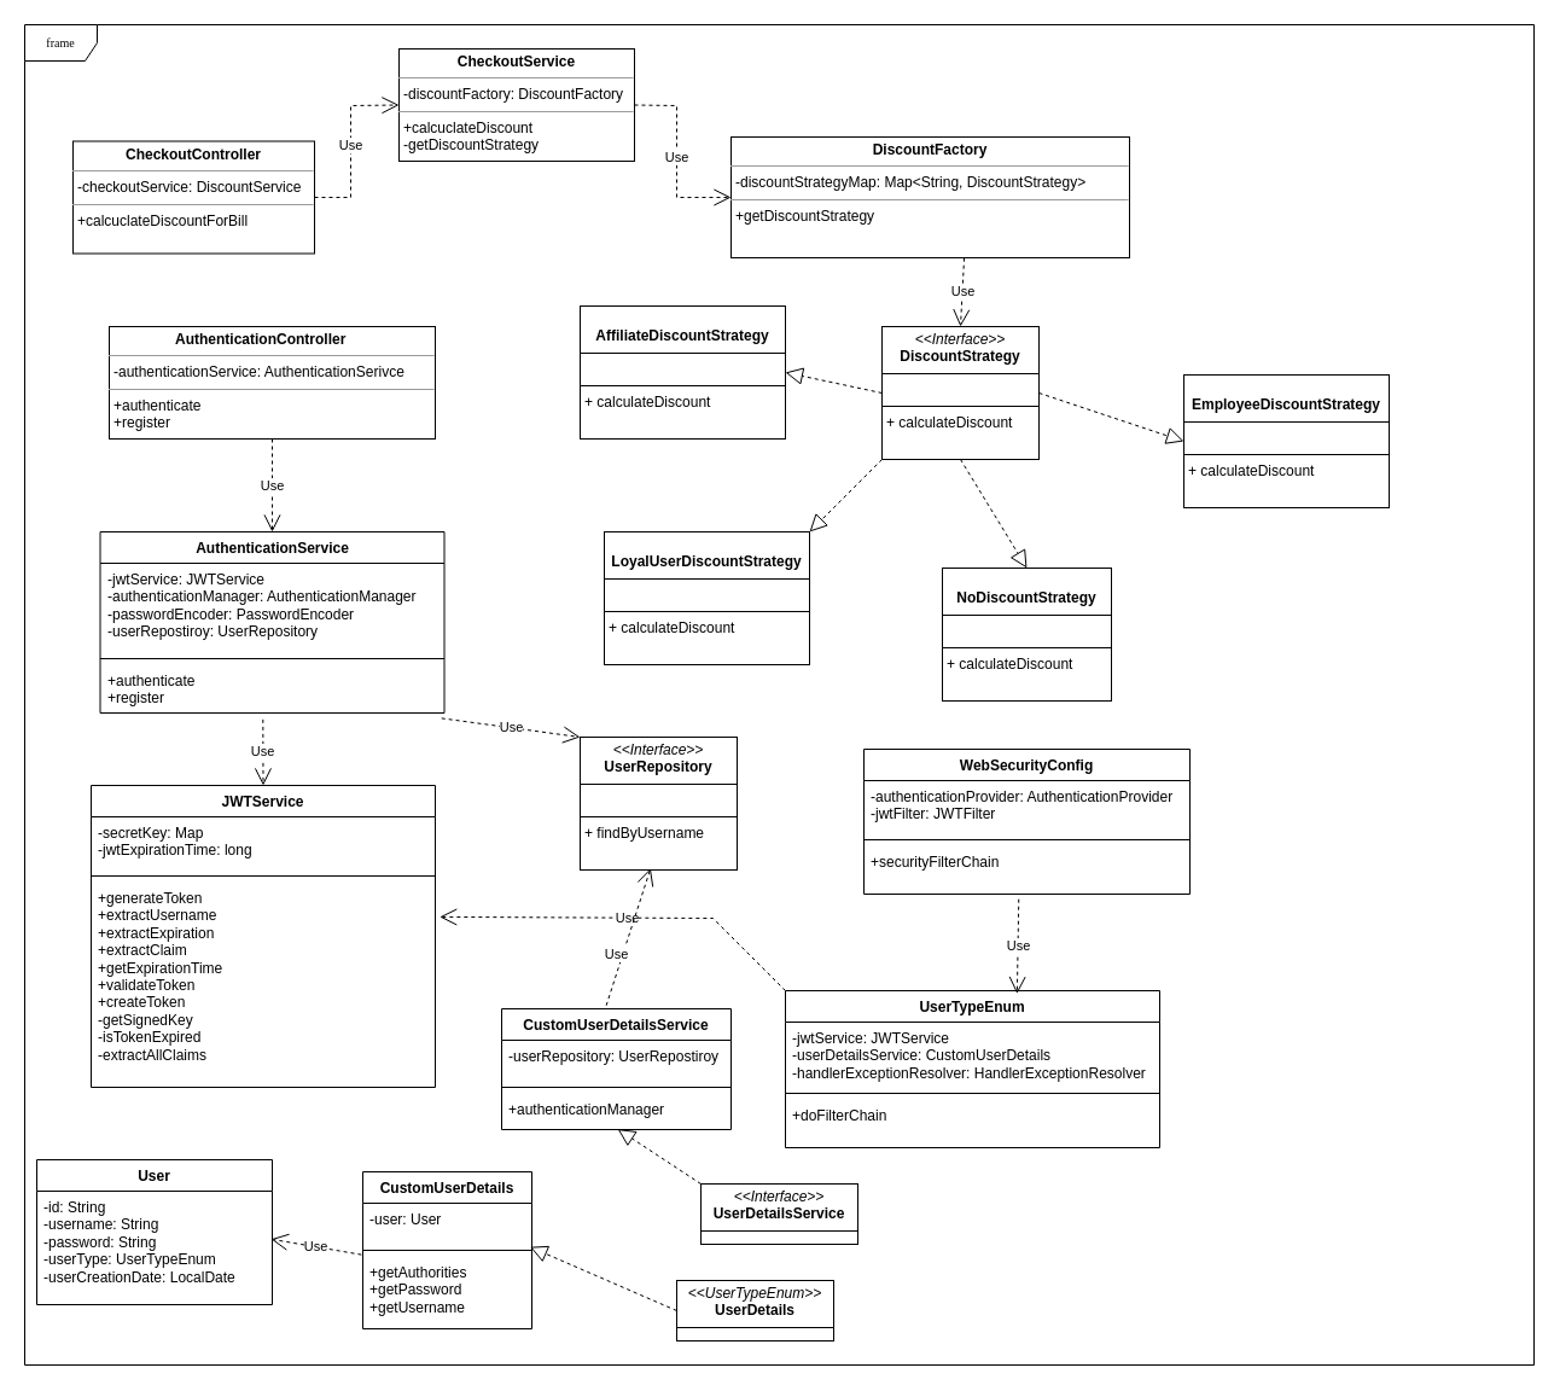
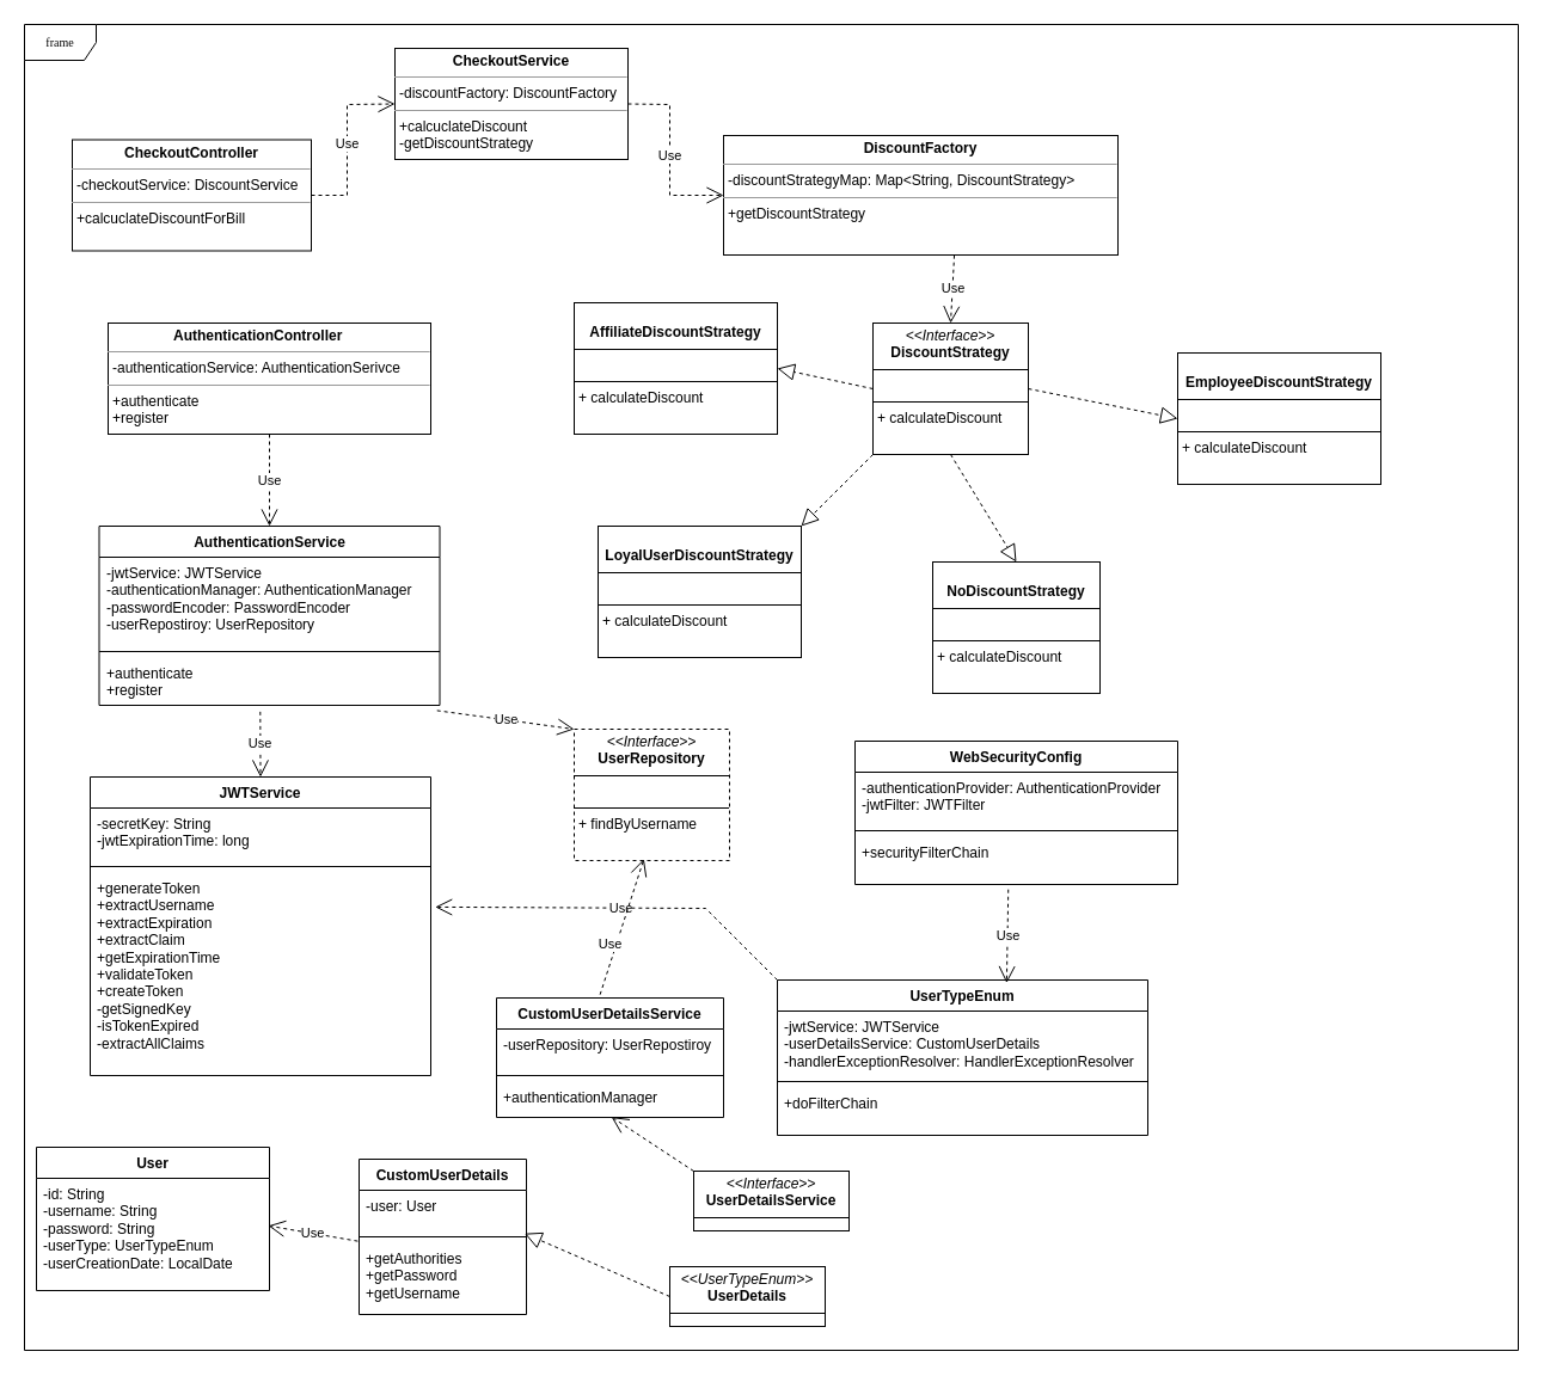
- <mxCell id="12" value="&lt;p style=&quot;margin:0px;margin-top:4px;text-align:center;&quot;&gt;&lt;br&gt;&lt;b&gt;EmployeeDiscountStrategy&lt;/b&gt;&lt;/p&gt;&lt;hr size=&quot;1&quot; style=&quot;border-style:solid;&quot;&gt;&lt;p style=&quot;margin:0px;margin-left:4px;&quot;&gt;&lt;br&gt;&lt;/p&gt;&lt;hr size=&quot;1&quot; style=&quot;border-style:solid;&quot;&gt;&lt;p style=&quot;margin:0px;margin-left:4px;&quot;&gt;+&amp;nbsp;calculateDiscount&lt;/p&gt;" style="verticalAlign=top;align=left;overflow=fill;html=1;whiteSpace=wrap;" vertex="1" parent="1"><mxGeometry x="980" y="310" width="170" height="110" as="geometry" /></mxCell>
+ <mxCell id="12" value="&lt;p style=&quot;margin:0px;margin-top:4px;text-align:center;&quot;&gt;&lt;br&gt;&lt;b&gt;EmployeeDiscountStrategy&lt;/b&gt;&lt;/p&gt;&lt;hr size=&quot;1&quot; style=&quot;border-style:solid;&quot;&gt;&lt;p style=&quot;margin:0px;margin-left:4px;&quot;&gt;&lt;br&gt;&lt;/p&gt;&lt;hr size=&quot;1&quot; style=&quot;border-style:solid;&quot;&gt;&lt;p style=&quot;margin:0px;margin-left:4px;&quot;&gt;+&amp;nbsp;calculateDiscount&lt;/p&gt;" style="verticalAlign=top;align=left;overflow=fill;html=1;whiteSpace=wrap;" vertex="1" parent="1"><mxGeometry x="985" y="295" width="170" height="110" as="geometry" /></mxCell>
- <mxCell id="28" value="&lt;p style=&quot;margin:0px;margin-top:4px;text-align:center;&quot;&gt;&lt;i&gt;&amp;lt;&amp;lt;Interface&amp;gt;&amp;gt;&lt;/i&gt;&lt;br&gt;&lt;b&gt;UserRepository&lt;/b&gt;&lt;/p&gt;&lt;hr size=&quot;1&quot; style=&quot;border-style:solid;&quot;&gt;&lt;p style=&quot;margin:0px;margin-left:4px;&quot;&gt;&lt;br&gt;&lt;/p&gt;&lt;hr size=&quot;1&quot; style=&quot;border-style:solid;&quot;&gt;&lt;p style=&quot;margin:0px;margin-left:4px;&quot;&gt;+&amp;nbsp;findByUsername&lt;/p&gt;" style="verticalAlign=top;align=left;overflow=fill;html=1;whiteSpace=wrap;" vertex="1" parent="1"><mxGeometry x="480" y="610" width="130" height="110" as="geometry" /></mxCell>
+ <mxCell id="28" value="&lt;p style=&quot;margin:0px;margin-top:4px;text-align:center;&quot;&gt;&lt;i&gt;&amp;lt;&amp;lt;Interface&amp;gt;&amp;gt;&lt;/i&gt;&lt;br&gt;&lt;b&gt;UserRepository&lt;/b&gt;&lt;/p&gt;&lt;hr size=&quot;1&quot; style=&quot;border-style:solid;&quot;&gt;&lt;p style=&quot;margin:0px;margin-left:4px;&quot;&gt;&lt;br&gt;&lt;/p&gt;&lt;hr size=&quot;1&quot; style=&quot;border-style:solid;&quot;&gt;&lt;p style=&quot;margin:0px;margin-left:4px;&quot;&gt;+&amp;nbsp;findByUsername&lt;/p&gt;" style="verticalAlign=top;align=left;overflow=fill;html=1;whiteSpace=wrap;dashed=1;" vertex="1" parent="1"><mxGeometry x="480" y="610" width="130" height="110" as="geometry" /></mxCell>
- <mxCell id="25" value="-secretKey: Map&lt;div&gt;-jwtExpirationTime: long&lt;/div&gt;" style="text;strokeColor=none;fillColor=none;align=left;verticalAlign=top;spacingLeft=4;spacingRight=4;overflow=hidden;rotatable=0;points=[[0,0.5],[1,0.5]];portConstraint=eastwest;whiteSpace=wrap;html=1;" vertex="1" parent="24"><mxGeometry y="26" width="285" height="44" as="geometry" /></mxCell>
+ <mxCell id="25" value="-secretKey: String&lt;div&gt;-jwtExpirationTime: long&lt;/div&gt;" style="text;strokeColor=none;fillColor=none;align=left;verticalAlign=top;spacingLeft=4;spacingRight=4;overflow=hidden;rotatable=0;points=[[0,0.5],[1,0.5]];portConstraint=eastwest;whiteSpace=wrap;html=1;" vertex="1" parent="24"><mxGeometry y="26" width="285" height="44" as="geometry" /></mxCell>
- <mxCell id="56" value="" style="endArrow=block;dashed=1;endFill=0;endSize=12;html=1;rounded=0;entryX=0.506;entryY=0.987;entryDx=0;entryDy=0;entryPerimeter=0;exitX=0;exitY=0;exitDx=0;exitDy=0;" edge="1" parent="1" source="54" target="50"><mxGeometry width="160" relative="1" as="geometry"><mxPoint x="510" y="970" as="sourcePoint" /><mxPoint x="670" y="970" as="targetPoint" /></mxGeometry></mxCell>
+ <mxCell id="56" value="" style="endArrow=open;dashed=1;endFill=0;endSize=12;html=1;rounded=0;entryX=0.506;entryY=0.987;entryDx=0;entryDy=0;entryPerimeter=0;exitX=0;exitY=0;exitDx=0;exitDy=0;" edge="1" parent="1" source="54" target="50"><mxGeometry width="160" relative="1" as="geometry"><mxPoint x="510" y="970" as="sourcePoint" /><mxPoint x="670" y="970" as="targetPoint" /></mxGeometry></mxCell>
